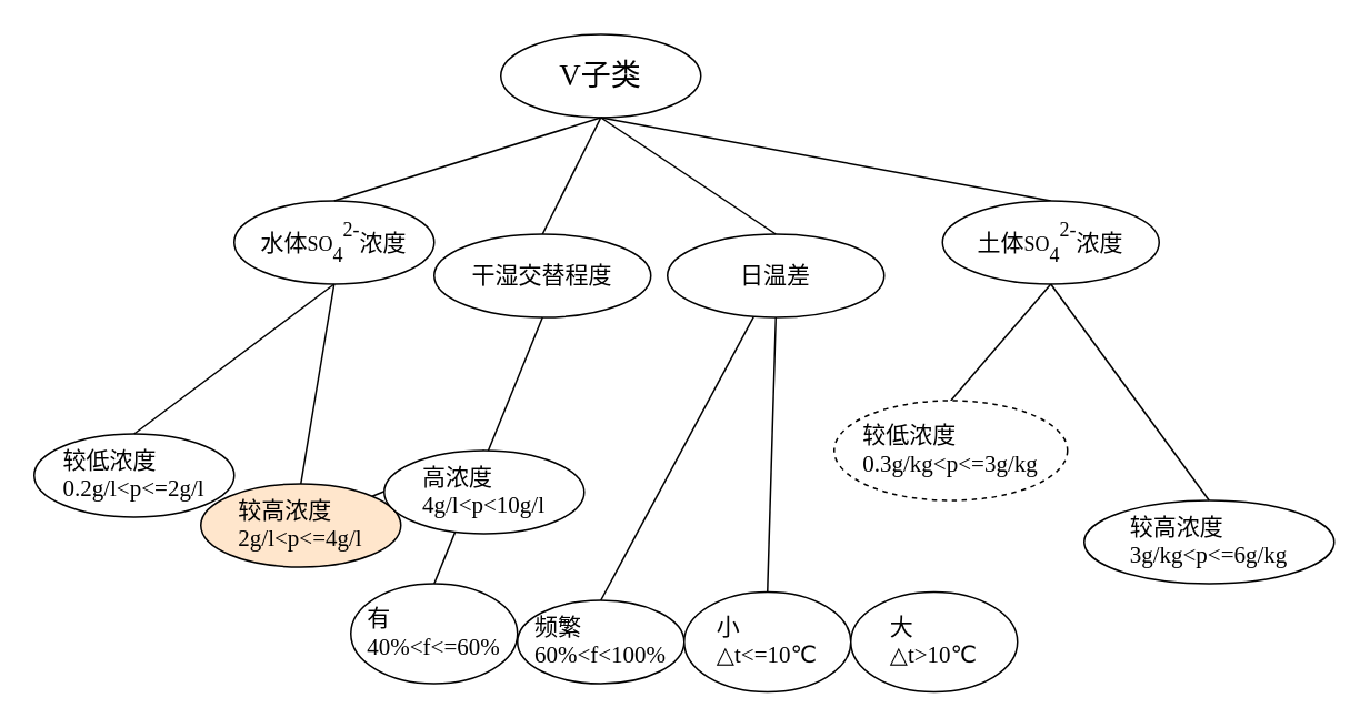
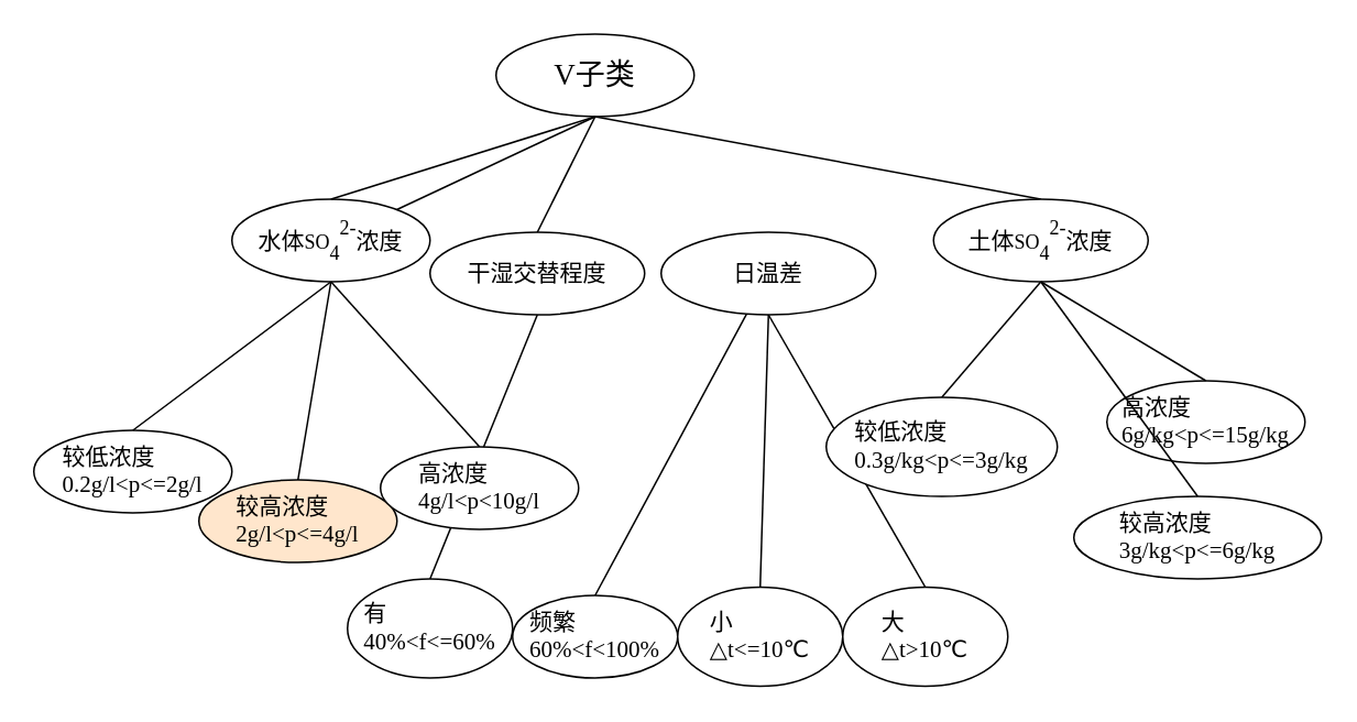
- <mxCell id="25" value="" style="endArrow=none;html=1;exitX=0.5;exitY=1;exitDx=0;exitDy=0;entryX=0.5;entryY=0;entryDx=0;entryDy=0;" edge="1" parent="1" source="2" target="24"><mxGeometry width="50" height="50" relative="1" as="geometry"><mxPoint x="390" y="140" as="sourcePoint" /><mxPoint x="440" y="90" as="targetPoint" /></mxGeometry></mxCell>
+ <mxCell id="25" value="" style="endArrow=none;html=1;exitX=0.5;exitY=1;exitDx=0;exitDy=0;" edge="1" parent="1" source="2" target="3"><mxGeometry width="50" height="50" relative="1" as="geometry"><mxPoint x="390" y="140" as="sourcePoint" /><mxPoint x="440" y="90" as="targetPoint" /></mxGeometry></mxCell>
+ <mxCell id="16" value="" style="endArrow=none;html=1;fontSize=14;entryX=0.5;entryY=1;entryDx=0;entryDy=0;exitX=0.5;exitY=0;exitDx=0;exitDy=0;" parent="1" source="13" target="11" edge="1"><mxGeometry width="50" height="50" relative="1" as="geometry"><mxPoint x="350" y="270" as="sourcePoint" /><mxPoint x="400" y="220" as="targetPoint" /></mxGeometry></mxCell>
+ <mxCell id="29" value="" style="endArrow=none;html=1;entryX=0.5;entryY=1;entryDx=0;entryDy=0;exitX=0.5;exitY=0;exitDx=0;exitDy=0;" edge="1" parent="1" source="27" target="24"><mxGeometry width="50" height="50" relative="1" as="geometry"><mxPoint x="490" y="250" as="sourcePoint" /><mxPoint x="540" y="200" as="targetPoint" /></mxGeometry></mxCell>
+ <mxCell id="13" value="&lt;p class=&quot;MsoNormal&quot; style=&quot;margin: 0pt 0pt 0.0pt ; text-align: justify ; font-family: &amp;#34;times new roman&amp;#34;&quot;&gt;&lt;span style=&quot;font-size: 14px&quot;&gt;高浓度&lt;/span&gt;&lt;/p&gt;&lt;p class=&quot;MsoNormal&quot; style=&quot;margin: 0pt 0pt 0.0pt ; text-align: justify ; font-family: &amp;#34;times new roman&amp;#34;&quot;&gt;&lt;span style=&quot;font-size: 14px&quot;&gt;6g/kg&amp;lt;p&amp;lt;=15g/kg&lt;/span&gt;&lt;/p&gt;" style="ellipse;whiteSpace=wrap;html=1;" parent="1" vertex="1"><mxGeometry x="670" y="230" width="120" height="50" as="geometry" /></mxCell>
- <mxCell id="30" value="&lt;p class=&quot;MsoNormal&quot; style=&quot;margin: 0pt 0pt 0.0pt ; text-align: justify ; font-family: &amp;#34;times new roman&amp;#34;&quot;&gt;&lt;span style=&quot;font-size: 14px&quot;&gt;较低浓度&lt;/span&gt;&lt;/p&gt;&lt;p class=&quot;MsoNormal&quot; style=&quot;margin: 0pt 0pt 0.0pt ; text-align: justify ; font-family: &amp;#34;times new roman&amp;#34;&quot;&gt;&lt;span style=&quot;font-size: 14px&quot;&gt;0.3g/kg&amp;lt;p&amp;lt;=3g/kg&lt;/span&gt;&lt;/p&gt;" style="ellipse;whiteSpace=wrap;html=1;dashed=1;" parent="1" vertex="1"><mxGeometry x="500" y="240" width="140" height="60" as="geometry" /></mxCell>
+ <mxCell id="30" value="&lt;p class=&quot;MsoNormal&quot; style=&quot;margin: 0pt 0pt 0.0pt ; text-align: justify ; font-family: &amp;#34;times new roman&amp;#34;&quot;&gt;&lt;span style=&quot;font-size: 14px&quot;&gt;较低浓度&lt;/span&gt;&lt;/p&gt;&lt;p class=&quot;MsoNormal&quot; style=&quot;margin: 0pt 0pt 0.0pt ; text-align: justify ; font-family: &amp;#34;times new roman&amp;#34;&quot;&gt;&lt;span style=&quot;font-size: 14px&quot;&gt;0.3g/kg&amp;lt;p&amp;lt;=3g/kg&lt;/span&gt;&lt;/p&gt;" style="ellipse;whiteSpace=wrap;html=1;" parent="1" vertex="1"><mxGeometry x="500" y="240" width="140" height="60" as="geometry" /></mxCell>
- <mxCell id="9" value="" style="endArrow=none;html=1;fontSize=14;exitX=0.5;exitY=0;exitDx=0;exitDy=0;" parent="1" source="23" target="6" edge="1"><mxGeometry width="50" height="50" relative="1" as="geometry"><mxPoint x="200" y="200" as="sourcePoint" /><mxPoint x="250" y="150" as="targetPoint" /></mxGeometry></mxCell>
+ <mxCell id="9" value="" style="endArrow=none;html=1;fontSize=14;entryX=0.5;entryY=1;entryDx=0;entryDy=0;exitX=0.5;exitY=0;exitDx=0;exitDy=0;" parent="1" source="23" target="3" edge="1"><mxGeometry width="50" height="50" relative="1" as="geometry"><mxPoint x="200" y="200" as="sourcePoint" /><mxPoint x="250" y="150" as="targetPoint" /></mxGeometry></mxCell>
